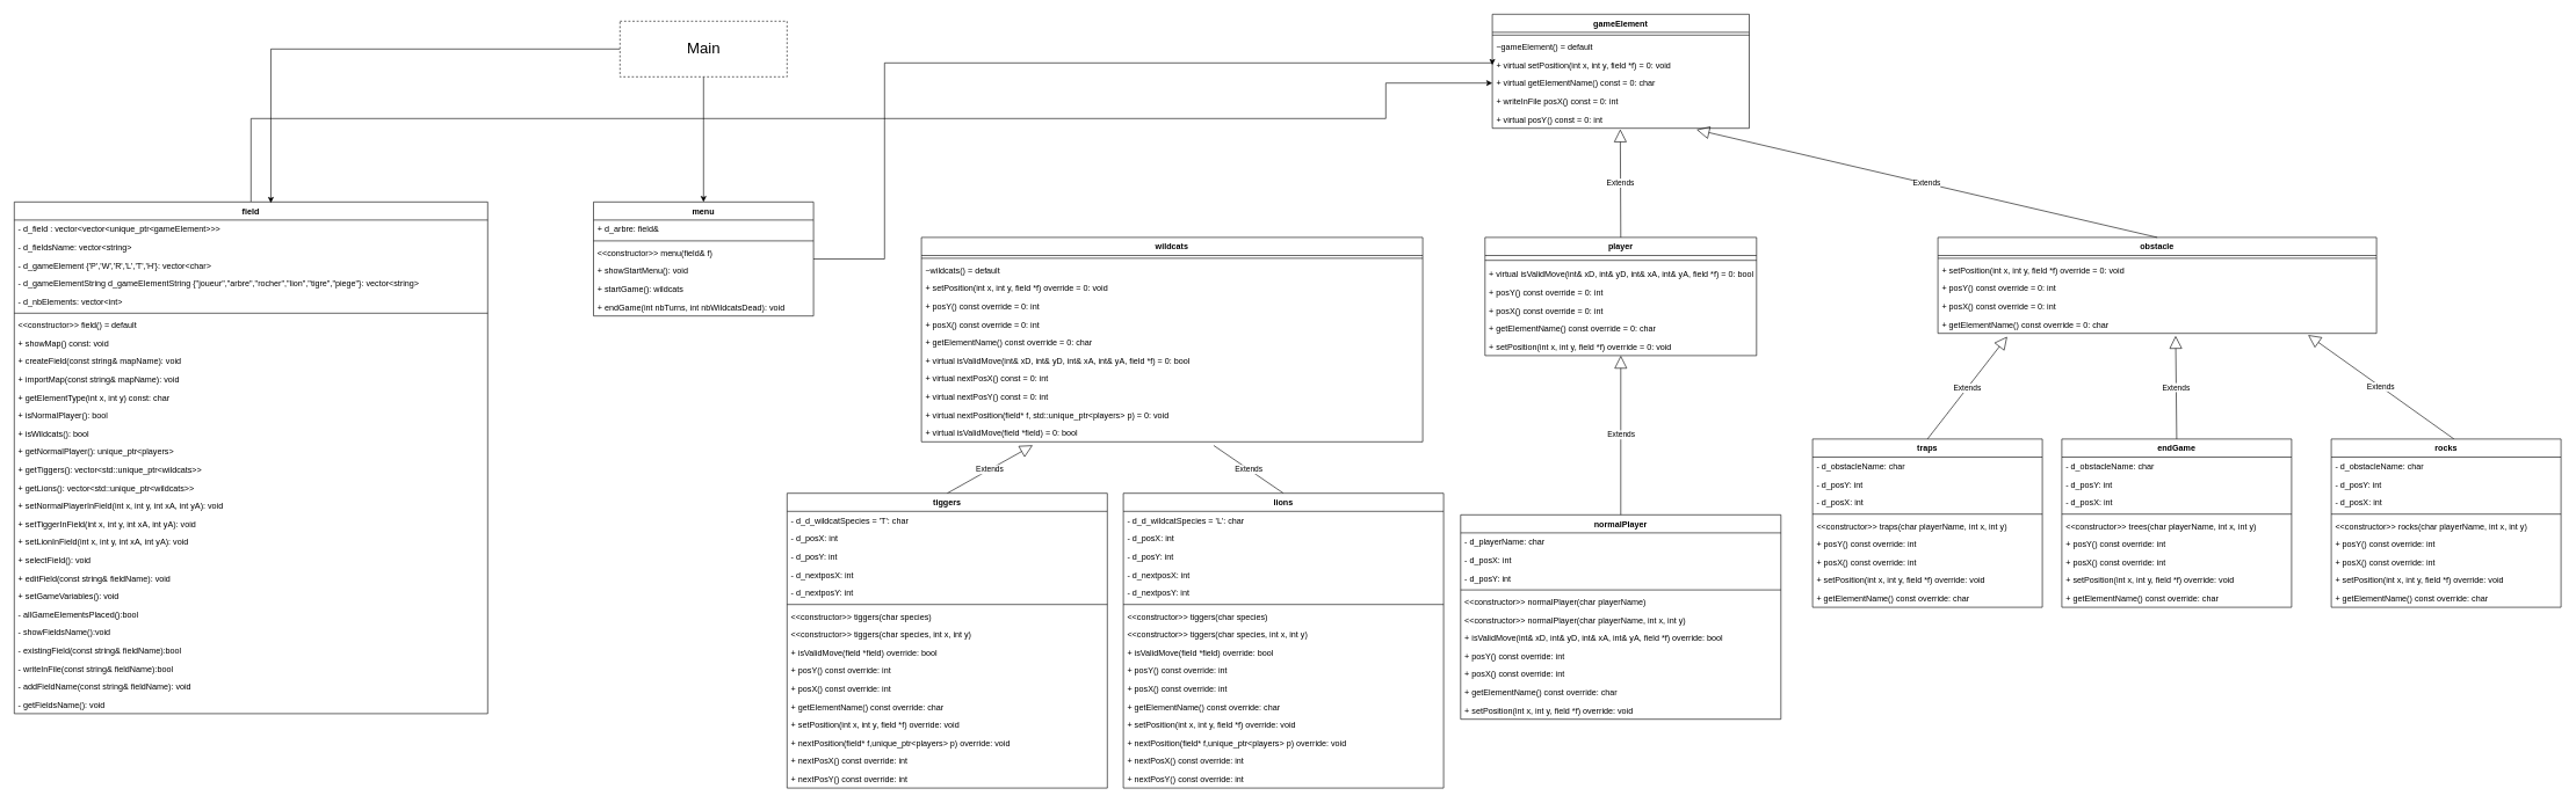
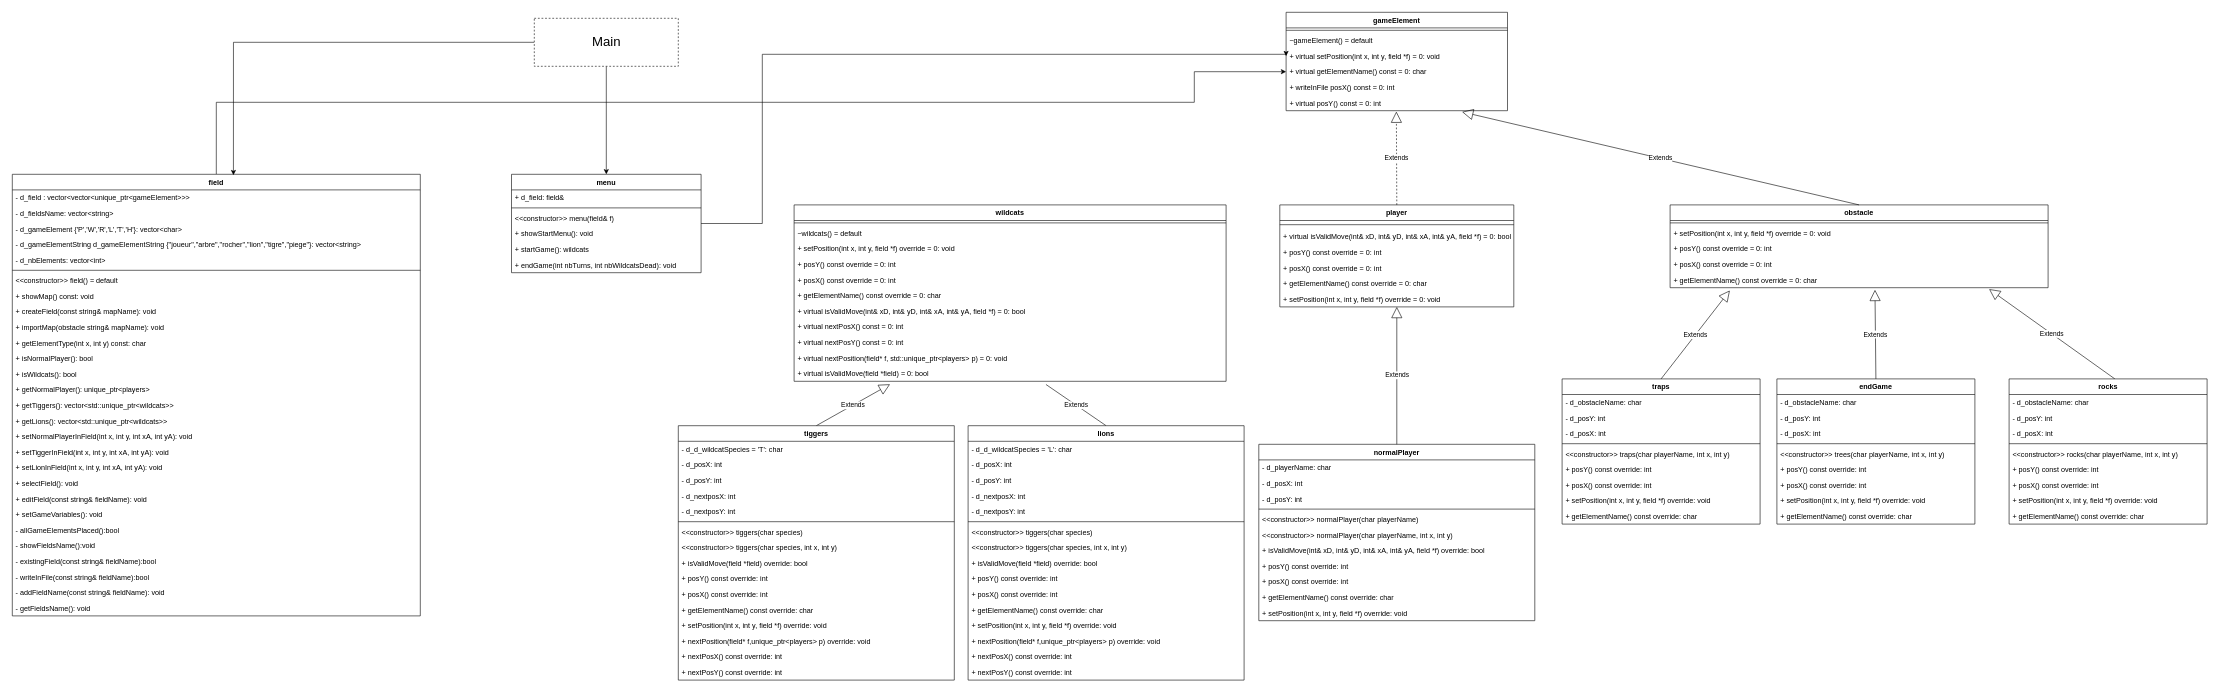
- <mxCell id="73" value="Extends" style="endArrow=block;endSize=16;endFill=0;html=1;rounded=0;exitX=0.5;exitY=0;exitDx=0;exitDy=0;entryX=0.498;entryY=1.056;entryDx=0;entryDy=0;entryPerimeter=0;" edge="1" parent="1" source="53" target="46"><mxGeometry width="160" relative="1" as="geometry"><mxPoint x="2123" y="450" as="sourcePoint" /><mxPoint x="2183" y="370" as="targetPoint" /></mxGeometry></mxCell>
+ <mxCell id="73" value="Extends" style="endArrow=block;endSize=16;endFill=0;html=1;rounded=0;exitX=0.5;exitY=0;exitDx=0;exitDy=0;entryX=0.498;entryY=1.056;entryDx=0;entryDy=0;entryPerimeter=0;dashed=1;" edge="1" parent="1" source="53" target="46"><mxGeometry width="160" relative="1" as="geometry"><mxPoint x="2123" y="450" as="sourcePoint" /><mxPoint x="2183" y="370" as="targetPoint" /></mxGeometry></mxCell>
- <mxCell id="34" value="+ d_arbre: field&amp;" style="text;strokeColor=none;fillColor=none;align=left;verticalAlign=top;spacingLeft=4;spacingRight=4;overflow=hidden;rotatable=0;points=[[0,0.5],[1,0.5]];portConstraint=eastwest;" vertex="1" parent="33"><mxGeometry y="26" width="316" height="26" as="geometry" /></mxCell>
+ <mxCell id="34" value="+ d_field: field&amp;" style="text;strokeColor=none;fillColor=none;align=left;verticalAlign=top;spacingLeft=4;spacingRight=4;overflow=hidden;rotatable=0;points=[[0,0.5],[1,0.5]];portConstraint=eastwest;" vertex="1" parent="33"><mxGeometry y="26" width="316" height="26" as="geometry" /></mxCell>
- <mxCell id="13" value="+ importMap(const string&amp; mapName): void" style="text;strokeColor=none;fillColor=none;align=left;verticalAlign=top;spacingLeft=4;spacingRight=4;overflow=hidden;rotatable=0;points=[[0,0.5],[1,0.5]];portConstraint=eastwest;" vertex="1" parent="3"><mxGeometry y="242" width="680" height="26" as="geometry" /></mxCell>
+ <mxCell id="13" value="+ importMap(obstacle string&amp; mapName): void" style="text;strokeColor=none;fillColor=none;align=left;verticalAlign=top;spacingLeft=4;spacingRight=4;overflow=hidden;rotatable=0;points=[[0,0.5],[1,0.5]];portConstraint=eastwest;" vertex="1" parent="3"><mxGeometry y="242" width="680" height="26" as="geometry" /></mxCell>
